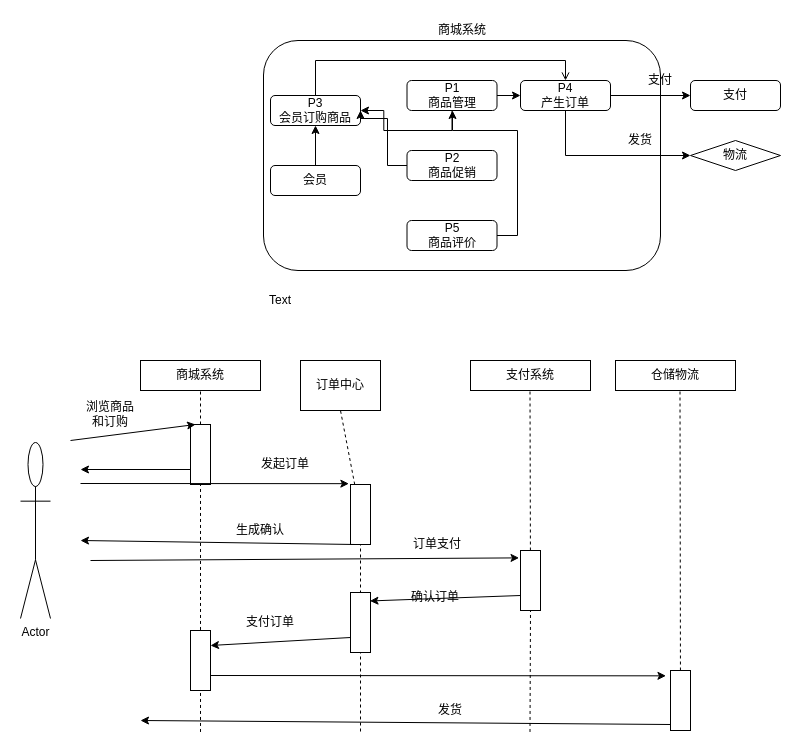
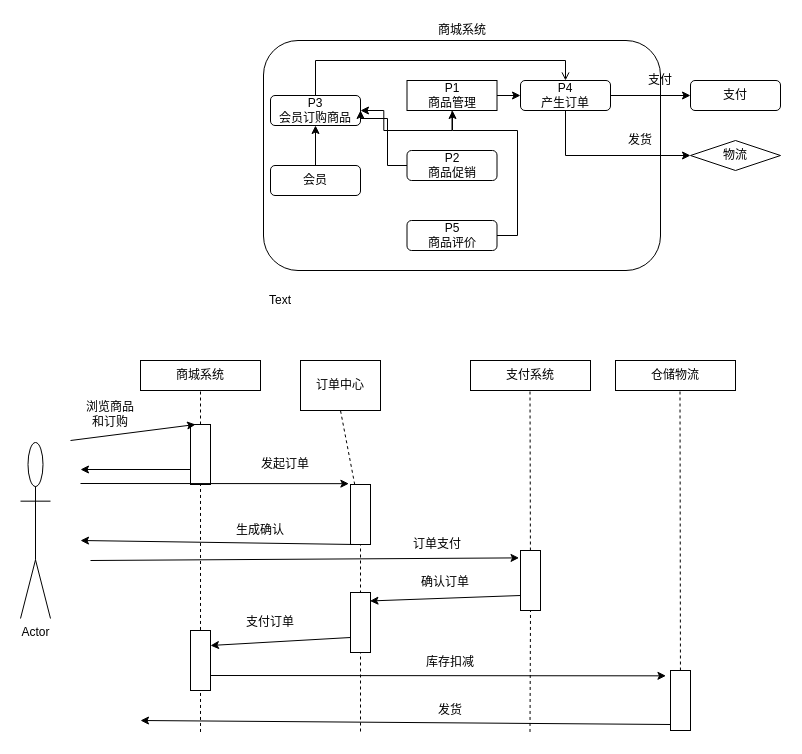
- <mxCell id="8" value="P1&lt;br&gt;商品管理" style="rounded=1;whiteSpace=wrap;html=1;" vertex="1" parent="1"><mxGeometry x="406.5" y="80" width="90" height="30" as="geometry" /></mxCell>
+ <mxCell id="8" value="P1&lt;br&gt;商品管理" style="whiteSpace=wrap;html=1;rounded=0;" vertex="1" parent="1"><mxGeometry x="406.5" y="80" width="90" height="30" as="geometry" /></mxCell>
- <mxCell id="48" value="确认订单" style="text;html=1;strokeColor=none;fillColor=none;align=center;verticalAlign=middle;whiteSpace=wrap;rounded=0;" vertex="1" parent="1"><mxGeometry x="405" y="587" width="60" height="20" as="geometry" /></mxCell>
+ <mxCell id="48" value="确认订单" style="text;html=1;strokeColor=none;fillColor=none;align=center;verticalAlign=middle;whiteSpace=wrap;rounded=0;" vertex="1" parent="1"><mxGeometry x="415" y="572" width="60" height="20" as="geometry" /></mxCell>
+ <mxCell id="56" value="库存扣减" style="text;html=1;strokeColor=none;fillColor=none;align=center;verticalAlign=middle;whiteSpace=wrap;rounded=0;" vertex="1" parent="1"><mxGeometry x="420" y="652" width="60" height="20" as="geometry" /></mxCell>
